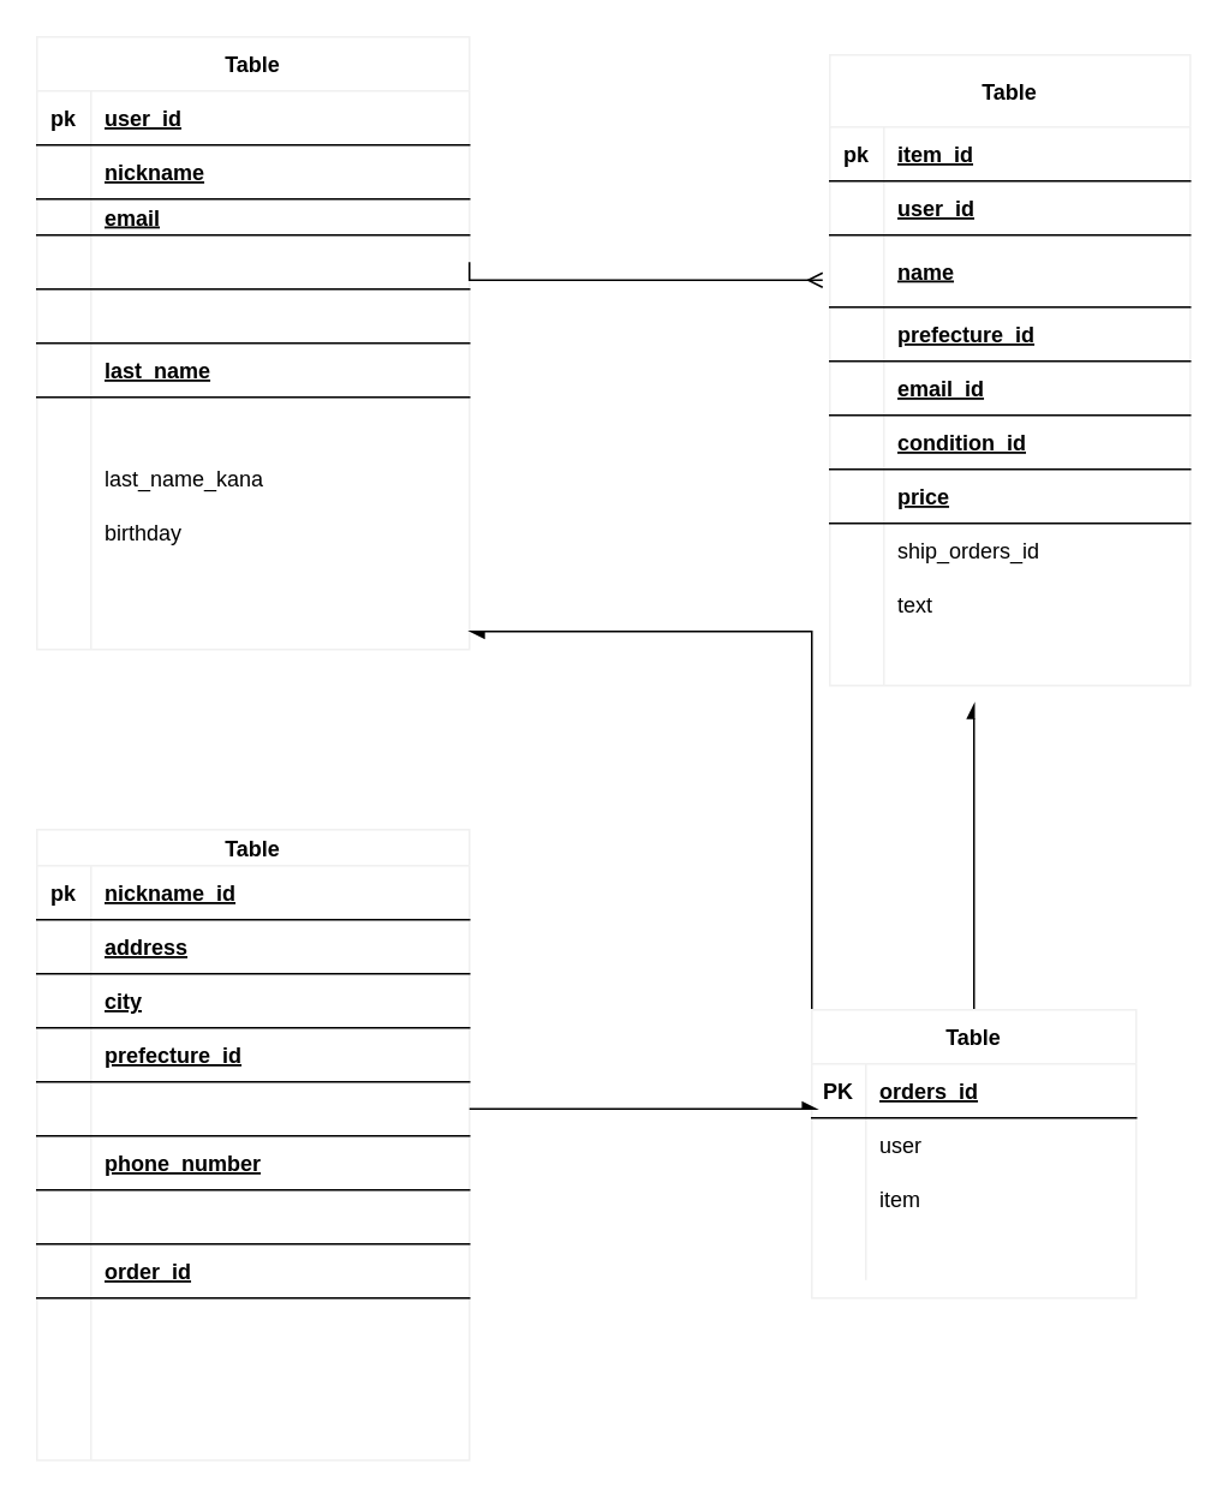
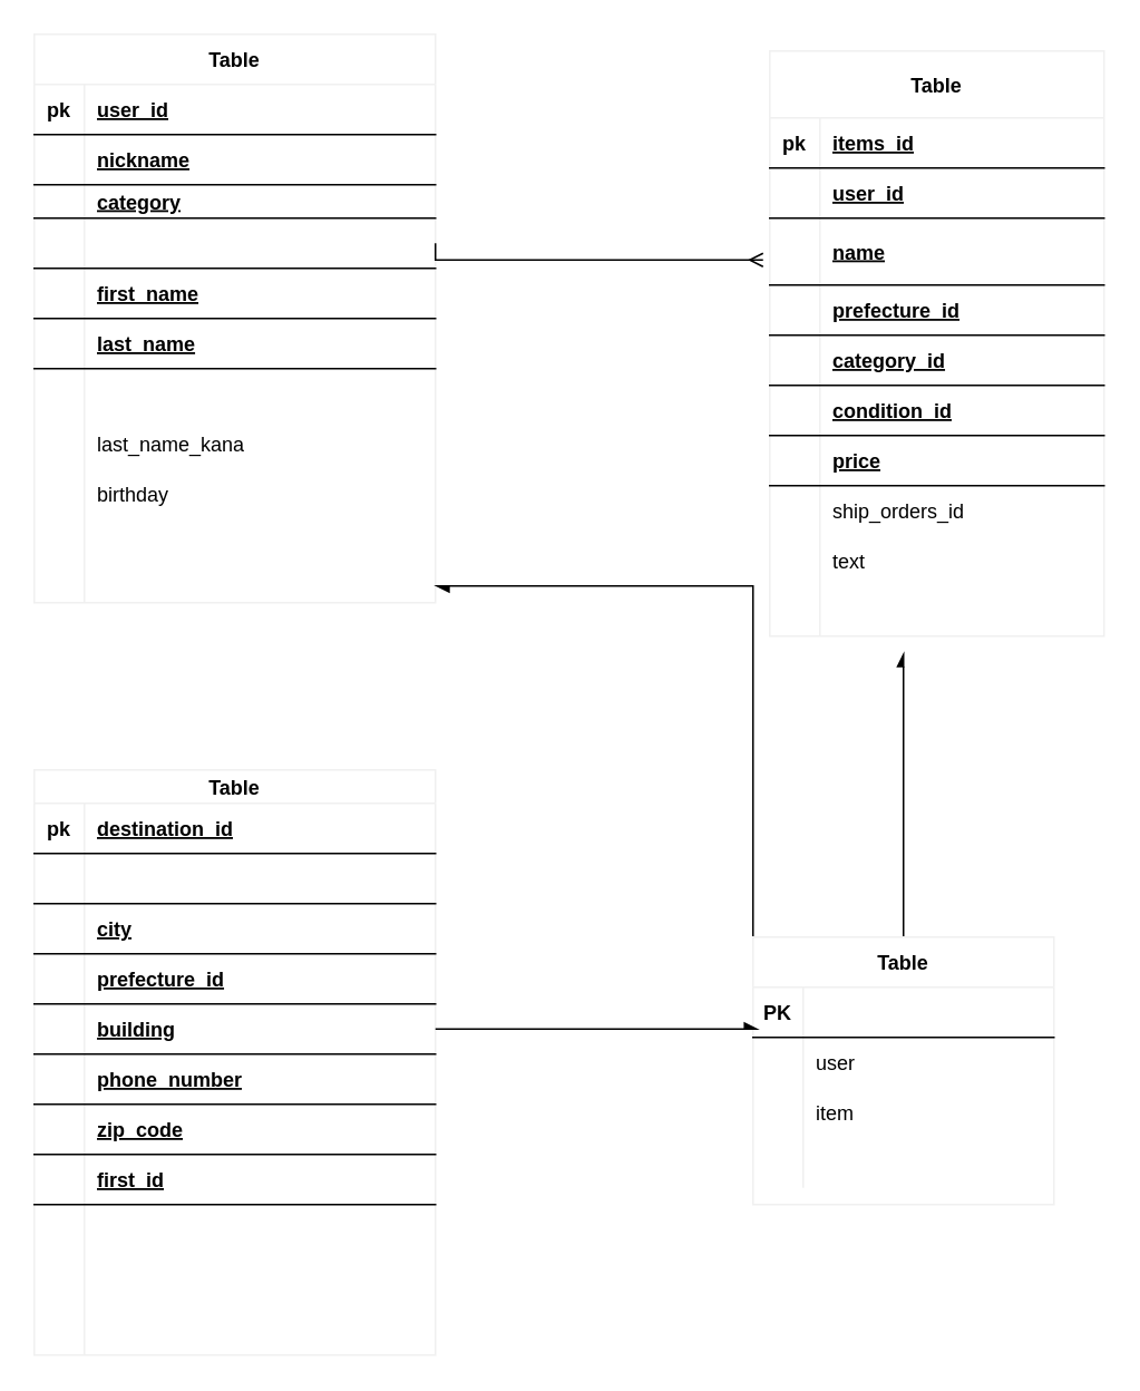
- <mxCell id="37" value="item_id" style="shape=partialRectangle;connectable=0;fillColor=none;top=0;left=0;bottom=0;right=0;align=left;spacingLeft=6;fontStyle=5;overflow=hidden;" vertex="1" parent="35"><mxGeometry x="30" width="170" height="30" as="geometry" /></mxCell>
+ <mxCell id="37" value="items_id" style="shape=partialRectangle;connectable=0;fillColor=none;top=0;left=0;bottom=0;right=0;align=left;spacingLeft=6;fontStyle=5;overflow=hidden;" vertex="1" parent="35"><mxGeometry x="30" width="170" height="30" as="geometry" /></mxCell>
- <mxCell id="11" value="email" style="shape=partialRectangle;connectable=0;fillColor=none;top=0;left=0;bottom=0;right=0;align=left;spacingLeft=6;fontStyle=5;overflow=hidden;" vertex="1" parent="9"><mxGeometry x="30" width="210" height="20" as="geometry" /></mxCell>
+ <mxCell id="11" value="category" style="shape=partialRectangle;connectable=0;fillColor=none;top=0;left=0;bottom=0;right=0;align=left;spacingLeft=6;fontStyle=5;overflow=hidden;" vertex="1" parent="9"><mxGeometry x="30" width="210" height="20" as="geometry" /></mxCell>
+ <mxCell id="16" value="first_name" style="shape=partialRectangle;connectable=0;fillColor=none;top=0;left=0;bottom=0;right=0;align=left;spacingLeft=6;fontStyle=5;overflow=hidden;" vertex="1" parent="14"><mxGeometry x="30" width="210" height="30" as="geometry" /></mxCell>
- <mxCell id="49" value="email_id" style="shape=partialRectangle;connectable=0;fillColor=none;top=0;left=0;bottom=0;right=0;align=left;spacingLeft=6;fontStyle=5;overflow=hidden;" vertex="1" parent="47"><mxGeometry x="30" width="170" height="30" as="geometry" /></mxCell>
+ <mxCell id="49" value="category_id" style="shape=partialRectangle;connectable=0;fillColor=none;top=0;left=0;bottom=0;right=0;align=left;spacingLeft=6;fontStyle=5;overflow=hidden;" vertex="1" parent="47"><mxGeometry x="30" width="170" height="30" as="geometry" /></mxCell>
- <mxCell id="68" value="nickname_id" style="shape=partialRectangle;connectable=0;fillColor=none;top=0;left=0;bottom=0;right=0;align=left;spacingLeft=6;fontStyle=5;overflow=hidden;" vertex="1" parent="66"><mxGeometry x="30" width="210" height="30" as="geometry" /></mxCell>
+ <mxCell id="68" value="destination_id" style="shape=partialRectangle;connectable=0;fillColor=none;top=0;left=0;bottom=0;right=0;align=left;spacingLeft=6;fontStyle=5;overflow=hidden;" vertex="1" parent="66"><mxGeometry x="30" width="210" height="30" as="geometry" /></mxCell>
- <mxCell id="71" value="address" style="shape=partialRectangle;connectable=0;fillColor=none;top=0;left=0;bottom=0;right=0;align=left;spacingLeft=6;fontStyle=5;overflow=hidden;" vertex="1" parent="69"><mxGeometry x="30" width="210" height="30" as="geometry" /></mxCell>
- <mxCell id="105" value="orders_id" style="shape=partialRectangle;connectable=0;fillColor=none;top=0;left=0;bottom=0;right=0;align=left;spacingLeft=6;fontStyle=5;overflow=hidden;" vertex="1" parent="103"><mxGeometry x="30" width="150" height="30" as="geometry" /></mxCell>
+ <mxCell id="80" value="building" style="shape=partialRectangle;connectable=0;fillColor=none;top=0;left=0;bottom=0;right=0;align=left;spacingLeft=6;fontStyle=5;overflow=hidden;" vertex="1" parent="78"><mxGeometry x="30" width="210" height="30" as="geometry" /></mxCell>
+ <mxCell id="86" value="zip_code" style="shape=partialRectangle;connectable=0;fillColor=none;top=0;left=0;bottom=0;right=0;align=left;spacingLeft=6;fontStyle=5;overflow=hidden;" vertex="1" parent="84"><mxGeometry x="30" width="210" height="30" as="geometry" /></mxCell>
- <mxCell id="89" value="order_id" style="shape=partialRectangle;connectable=0;fillColor=none;top=0;left=0;bottom=0;right=0;align=left;spacingLeft=6;fontStyle=5;overflow=hidden;" vertex="1" parent="87"><mxGeometry x="30" width="210" height="30" as="geometry" /></mxCell>
+ <mxCell id="89" value="first_id" style="shape=partialRectangle;connectable=0;fillColor=none;top=0;left=0;bottom=0;right=0;align=left;spacingLeft=6;fontStyle=5;overflow=hidden;" vertex="1" parent="87"><mxGeometry x="30" width="210" height="30" as="geometry" /></mxCell>
